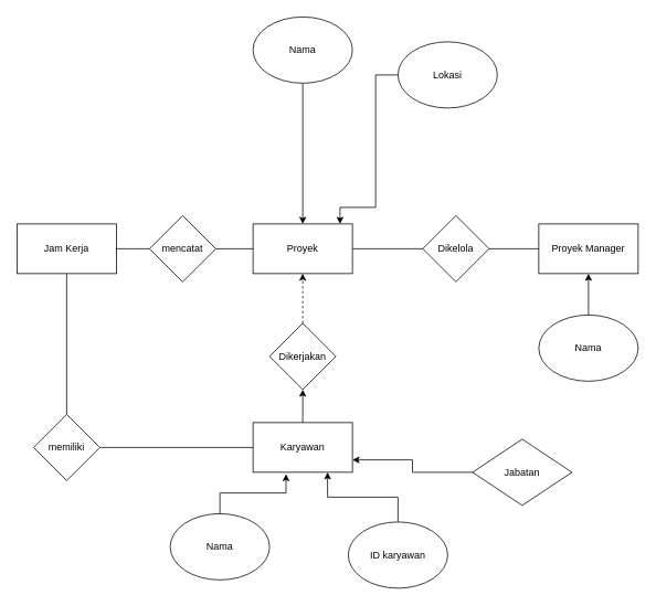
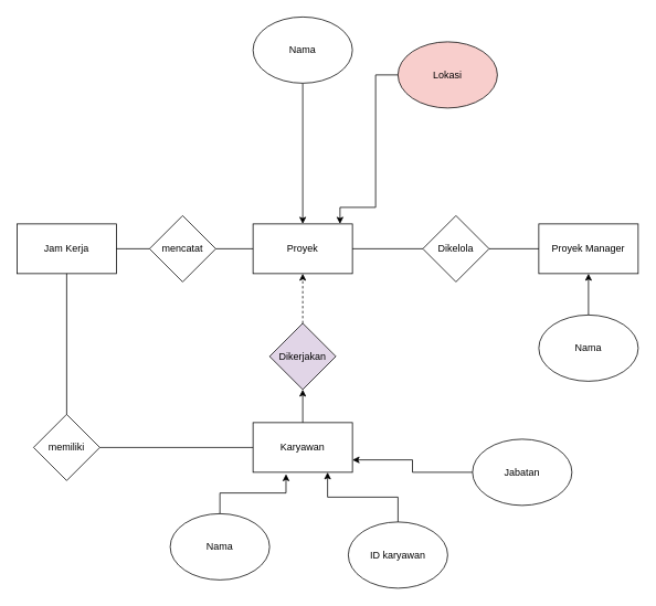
- <mxCell id="19" value="Lokasi" style="ellipse;whiteSpace=wrap;html=1;" vertex="1" parent="1"><mxGeometry x="480" y="50" width="120" height="80" as="geometry" /></mxCell>
+ <mxCell id="19" value="Lokasi" style="ellipse;whiteSpace=wrap;html=1;fillColor=#f8cecc;" vertex="1" parent="1"><mxGeometry x="480" y="50" width="120" height="80" as="geometry" /></mxCell>
- <mxCell id="6" value="Dikerjakan" style="rhombus;whiteSpace=wrap;html=1;" vertex="1" parent="1"><mxGeometry x="325" y="390" width="80" height="80" as="geometry" /></mxCell>
+ <mxCell id="6" value="Dikerjakan" style="rhombus;whiteSpace=wrap;html=1;fillColor=#e1d5e7;" vertex="1" parent="1"><mxGeometry x="325" y="390" width="80" height="80" as="geometry" /></mxCell>
- <mxCell id="13" value="Jabatan" style="rhombus;whiteSpace=wrap;html=1;" vertex="1" parent="1"><mxGeometry x="570" y="530" width="120" height="80" as="geometry" /></mxCell>
+ <mxCell id="13" value="Jabatan" style="ellipse;whiteSpace=wrap;html=1;" vertex="1" parent="1"><mxGeometry x="570" y="530" width="120" height="80" as="geometry" /></mxCell>
